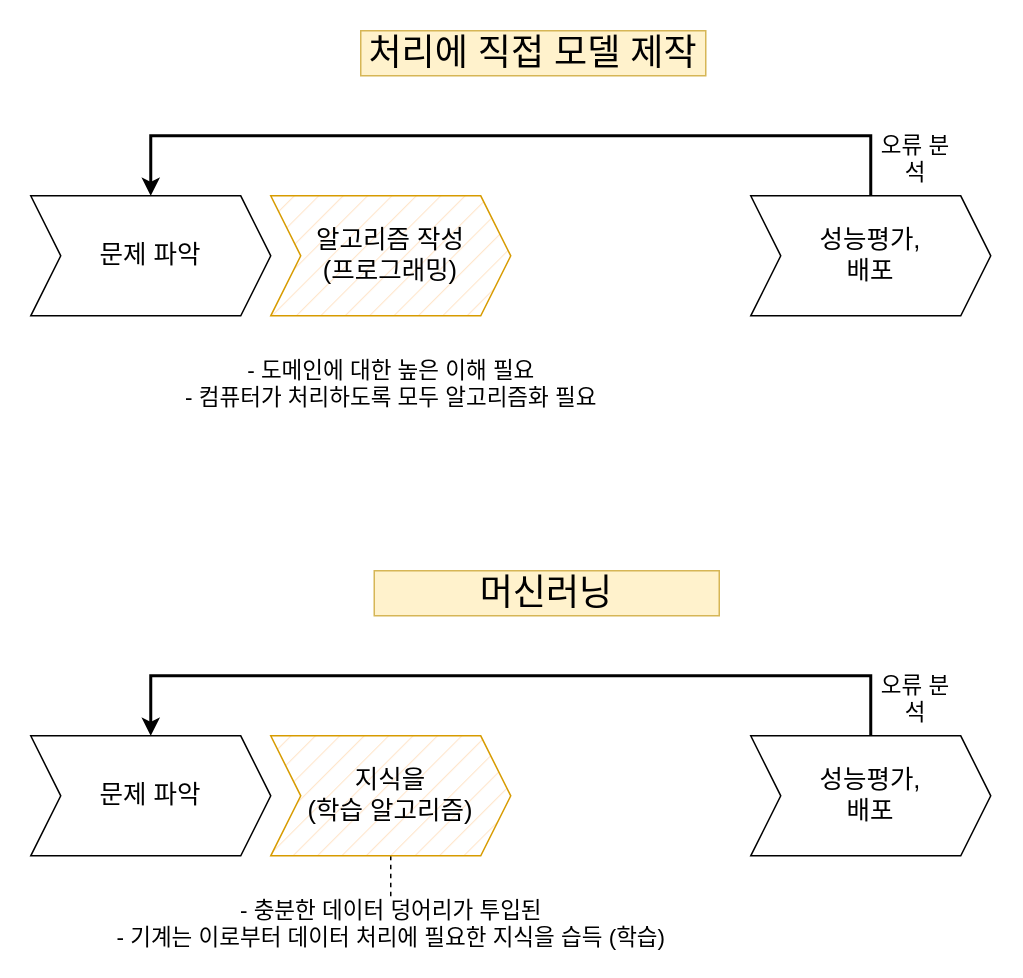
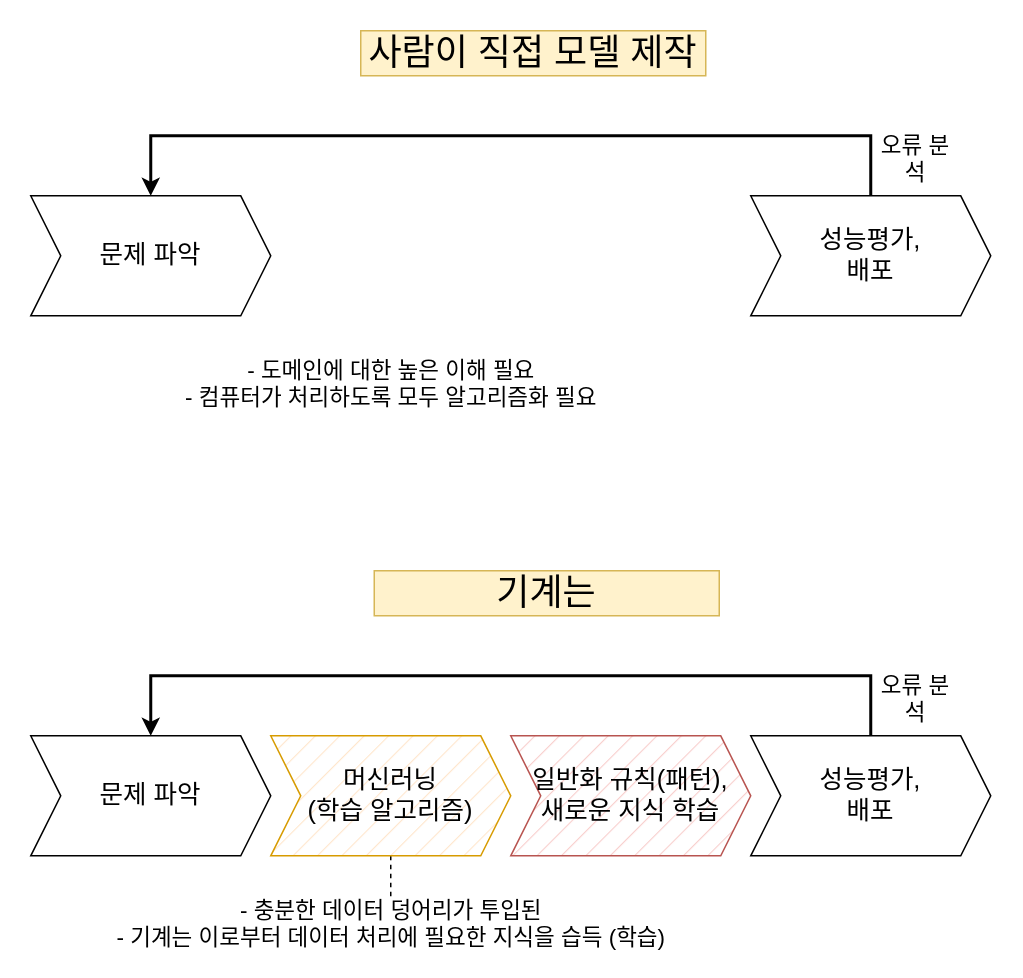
- <mxCell id="16" value="&lt;font style=&quot;font-size: 24px;&quot;&gt;처리에 직접 모델 제작&lt;/font&gt;" style="text;strokeColor=#d6b656;align=center;fillColor=#fff2cc;html=1;verticalAlign=middle;whiteSpace=wrap;rounded=0;fontSize=15;" vertex="1" parent="1"><mxGeometry x="240" y="20" width="230" height="30" as="geometry" /></mxCell>
+ <mxCell id="16" value="&lt;font style=&quot;font-size: 24px;&quot;&gt;사람이 직접 모델 제작&lt;/font&gt;" style="text;strokeColor=#d6b656;align=center;fillColor=#fff2cc;html=1;verticalAlign=middle;whiteSpace=wrap;rounded=0;fontSize=15;" vertex="1" parent="1"><mxGeometry x="240" y="20" width="230" height="30" as="geometry" /></mxCell>
- <mxCell id="3" value="알고리즘 작성&lt;div style=&quot;font-size: 17px;&quot;&gt;(프로그래밍)&lt;/div&gt;" style="shape=step;perimeter=stepPerimeter;whiteSpace=wrap;html=1;fixedSize=1;fontSize=17;fillColor=#ffe6cc;strokeColor=#d79b00;fillStyle=hatch;" vertex="1" parent="1"><mxGeometry x="180" y="130.06" width="160" height="80" as="geometry" /></mxCell>
- <mxCell id="17" value="&lt;font style=&quot;font-size: 24px;&quot;&gt;머신러닝&lt;/font&gt;" style="text;strokeColor=#d6b656;align=center;fillColor=#fff2cc;html=1;verticalAlign=middle;whiteSpace=wrap;rounded=0;fontSize=15;" vertex="1" parent="1"><mxGeometry x="249" y="380" width="230" height="30" as="geometry" /></mxCell>
+ <mxCell id="17" value="&lt;font style=&quot;font-size: 24px;&quot;&gt;기계는&lt;/font&gt;" style="text;strokeColor=#d6b656;align=center;fillColor=#fff2cc;html=1;verticalAlign=middle;whiteSpace=wrap;rounded=0;fontSize=15;" vertex="1" parent="1"><mxGeometry x="249" y="380" width="230" height="30" as="geometry" /></mxCell>
- <mxCell id="10" value="지식을&lt;div&gt;(학습 알고리즘)&lt;/div&gt;" style="shape=step;perimeter=stepPerimeter;whiteSpace=wrap;html=1;fixedSize=1;fontSize=17;fillColor=#ffe6cc;strokeColor=#d79b00;fillStyle=hatch;" vertex="1" parent="1"><mxGeometry x="180" y="490.06" width="160" height="80" as="geometry" /></mxCell>
+ <mxCell id="10" value="머신러닝&lt;div&gt;(학습 알고리즘)&lt;/div&gt;" style="shape=step;perimeter=stepPerimeter;whiteSpace=wrap;html=1;fixedSize=1;fontSize=17;fillColor=#ffe6cc;strokeColor=#d79b00;fillStyle=hatch;" vertex="1" parent="1"><mxGeometry x="180" y="490.06" width="160" height="80" as="geometry" /></mxCell>
+ <mxCell id="12" value="일반화 규칙(패턴),&lt;div&gt;새로운 지식 학습&lt;/div&gt;" style="shape=step;perimeter=stepPerimeter;whiteSpace=wrap;html=1;fixedSize=1;fontSize=17;fillColor=#f8cecc;strokeColor=#b85450;fillStyle=hatch;" vertex="1" parent="1"><mxGeometry x="340" y="490.06" width="160" height="80" as="geometry" /></mxCell>
